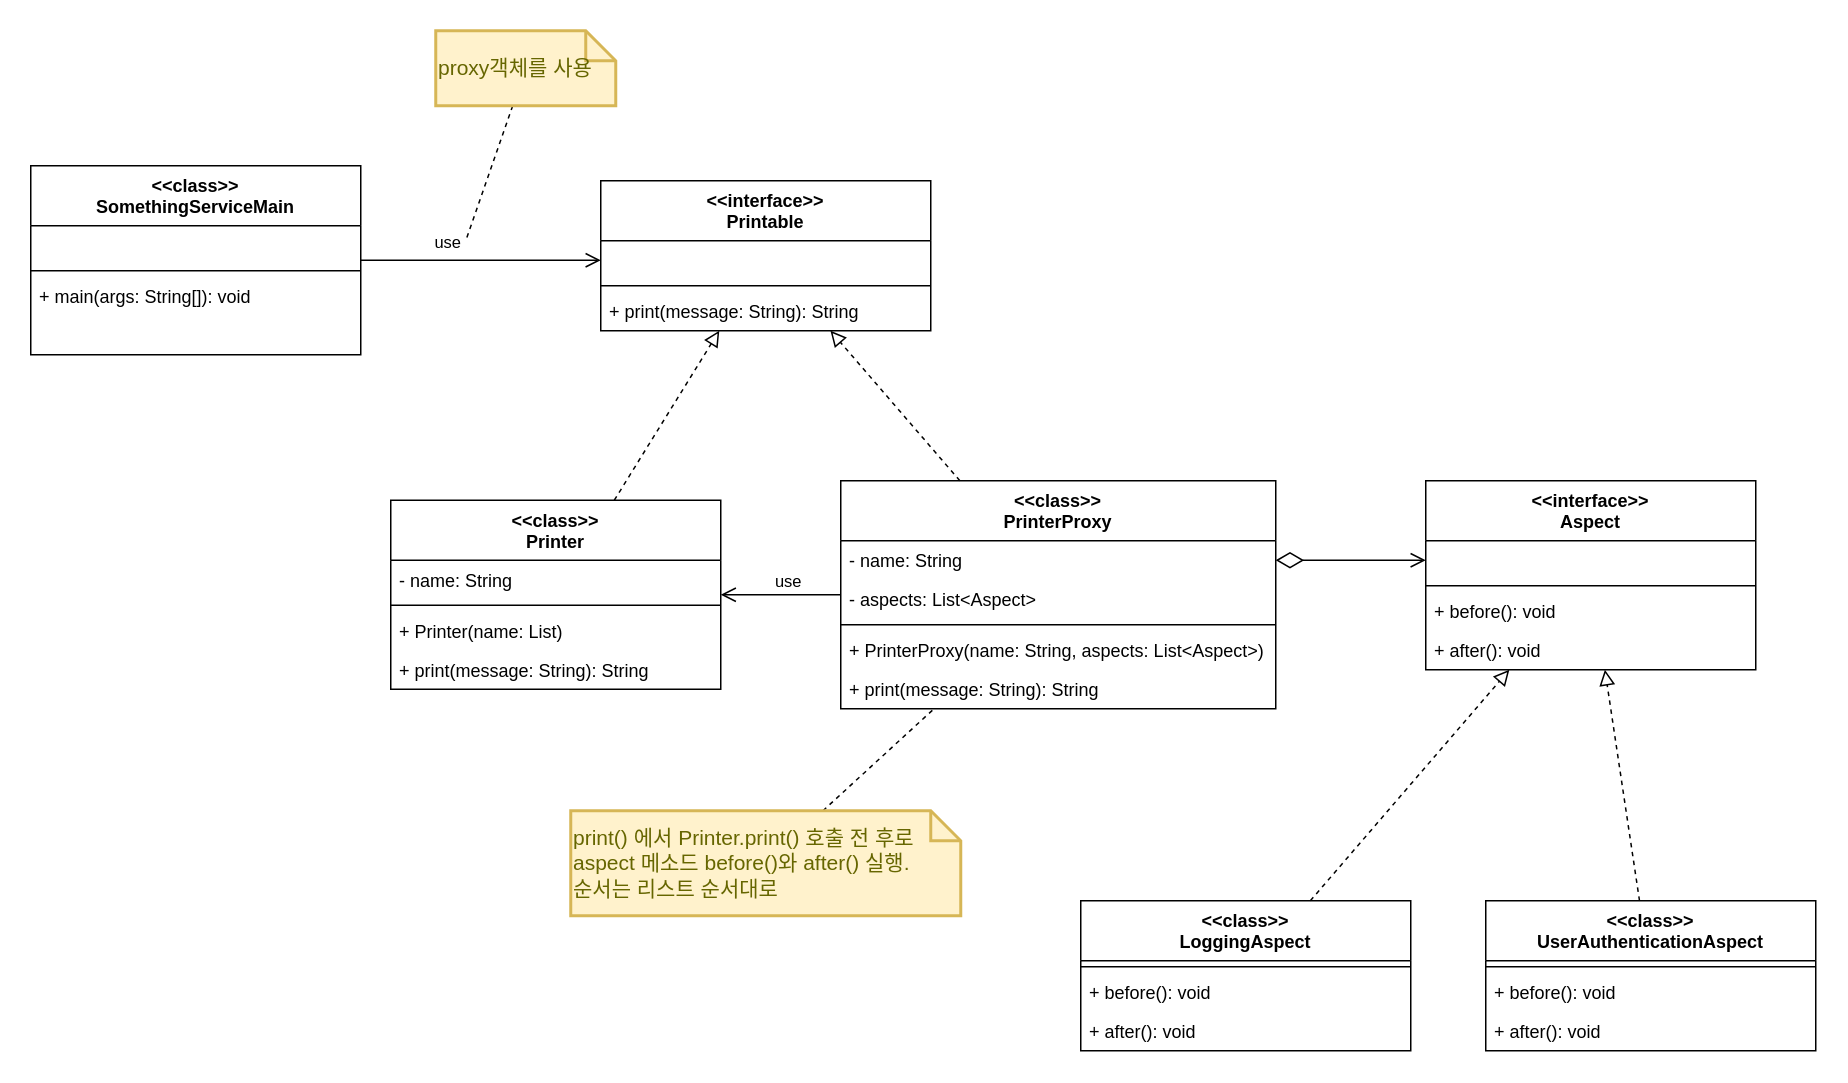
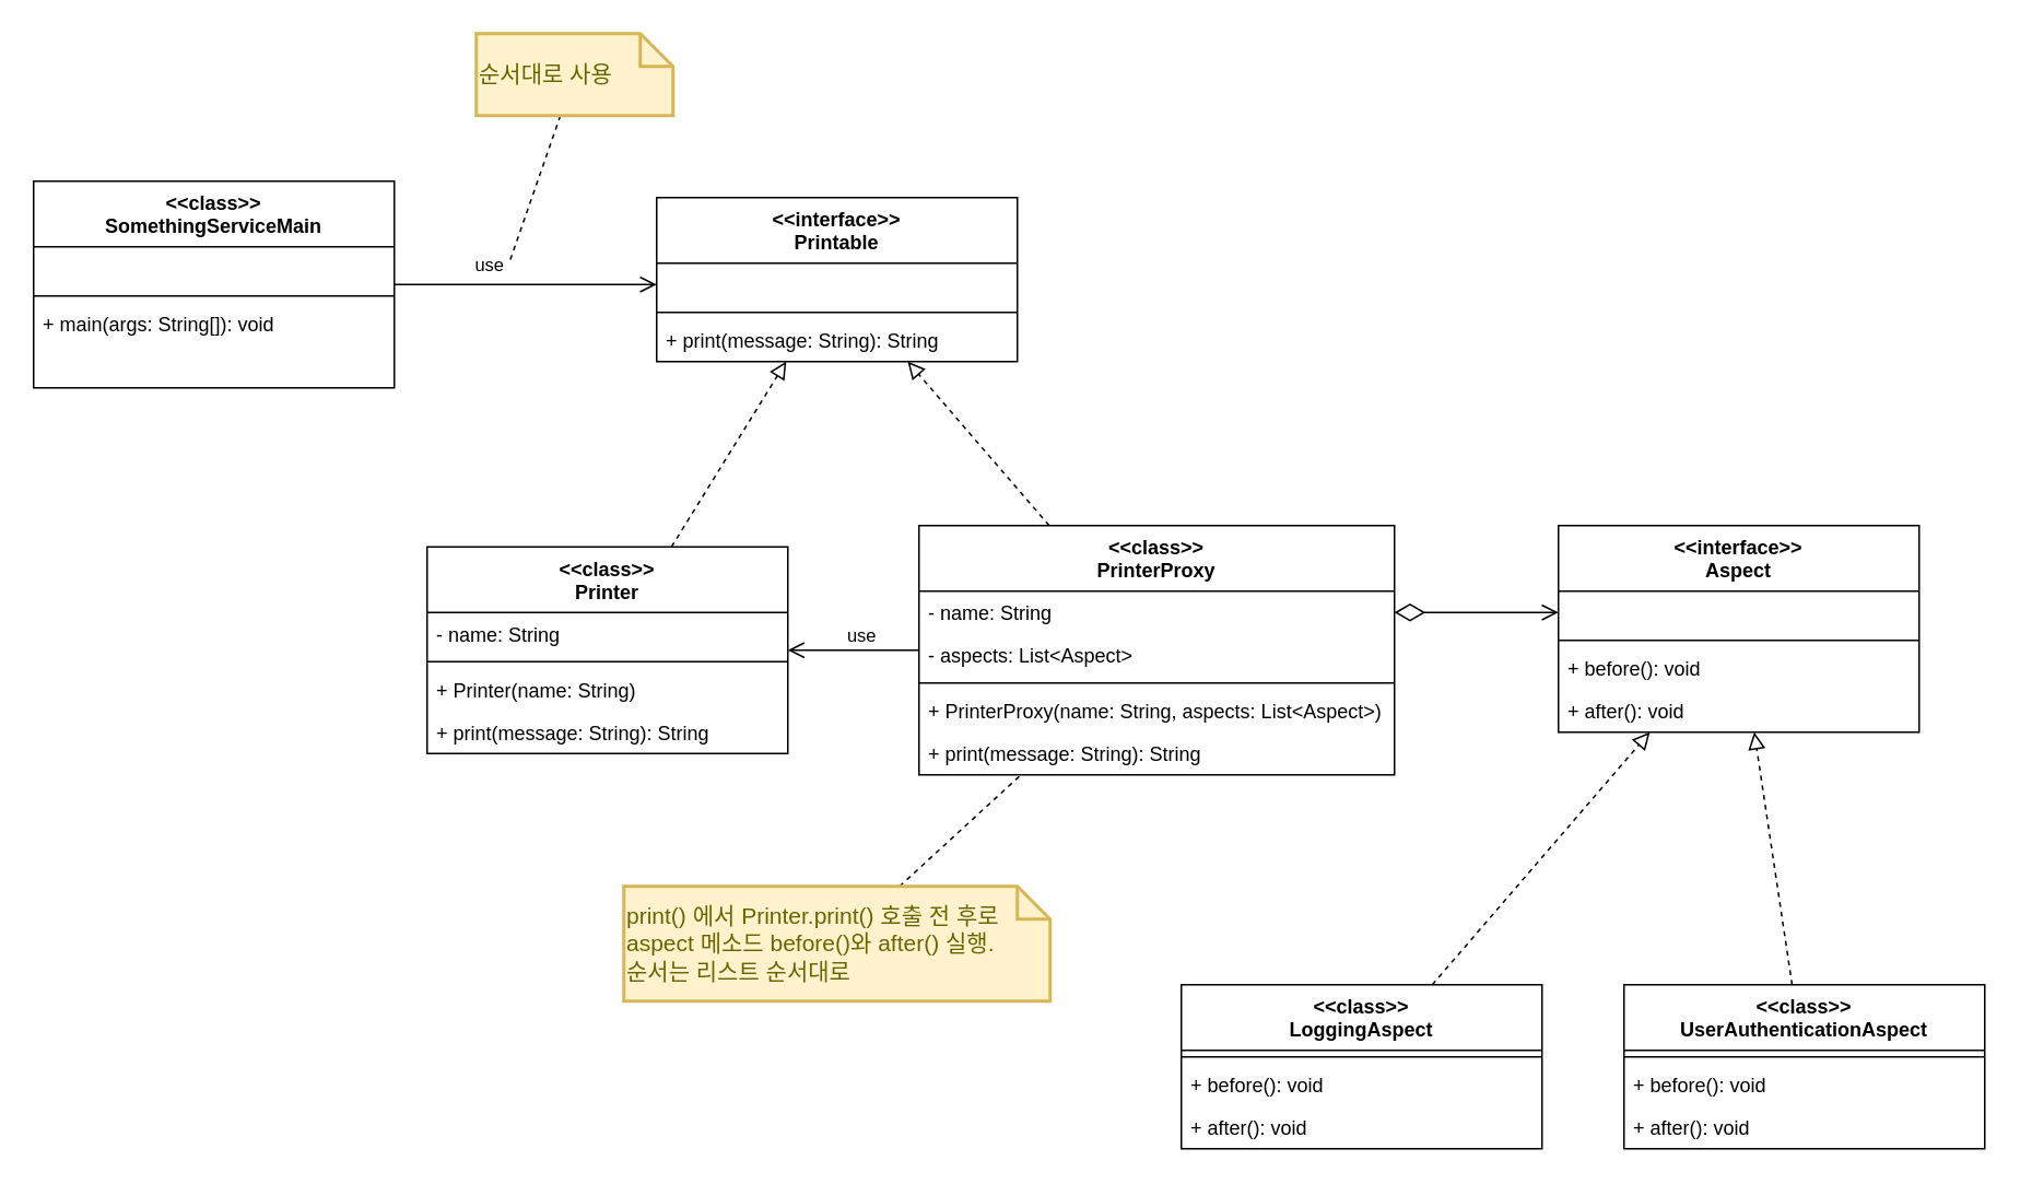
- <mxCell id="47" value="proxy객체를 사용" style="shape=note;strokeWidth=2;fontSize=14;size=20;whiteSpace=wrap;html=1;fillColor=#fff2cc;strokeColor=#d6b656;fontColor=#666600;align=left;" vertex="1" parent="1"><mxGeometry x="290" y="20" width="120" height="50" as="geometry" /></mxCell>
+ <mxCell id="47" value="순서대로 사용" style="shape=note;strokeWidth=2;fontSize=14;size=20;whiteSpace=wrap;html=1;fillColor=#fff2cc;strokeColor=#d6b656;fontColor=#666600;align=left;" vertex="1" parent="1"><mxGeometry x="290" y="20" width="120" height="50" as="geometry" /></mxCell>
- <mxCell id="10" value="+ Printer(name: List)" style="text;strokeColor=none;fillColor=none;align=left;verticalAlign=top;spacingLeft=4;spacingRight=4;overflow=hidden;rotatable=0;points=[[0,0.5],[1,0.5]];portConstraint=eastwest;" vertex="1" parent="7"><mxGeometry y="74" width="220" height="26" as="geometry" /></mxCell>
+ <mxCell id="10" value="+ Printer(name: String)" style="text;strokeColor=none;fillColor=none;align=left;verticalAlign=top;spacingLeft=4;spacingRight=4;overflow=hidden;rotatable=0;points=[[0,0.5],[1,0.5]];portConstraint=eastwest;" vertex="1" parent="7"><mxGeometry y="74" width="220" height="26" as="geometry" /></mxCell>
